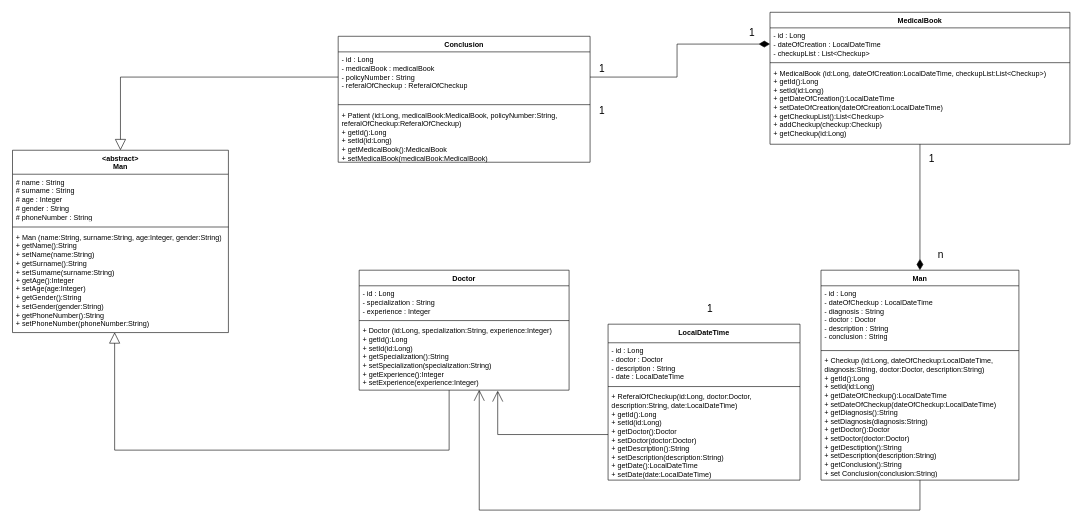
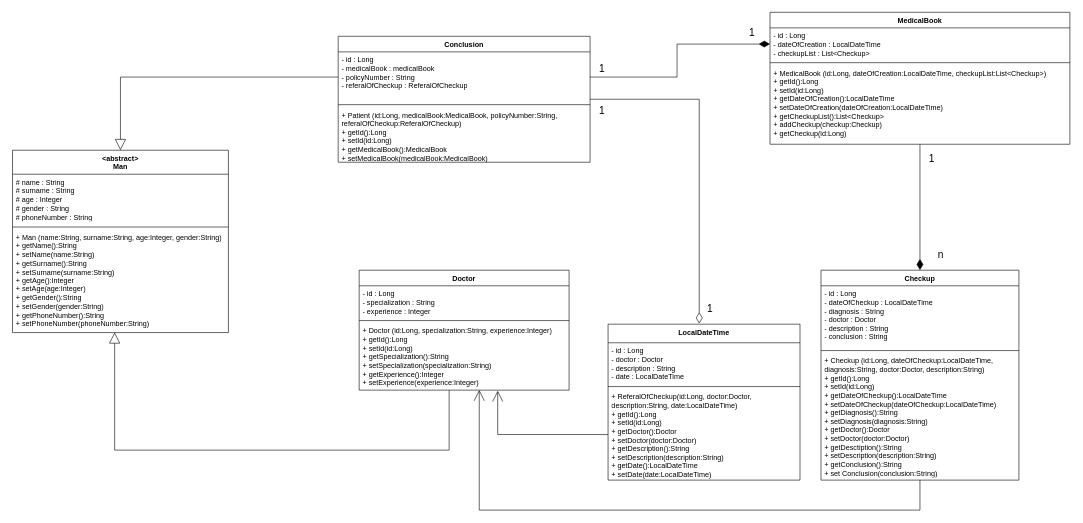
+ <mxCell id="2" style="edgeStyle=orthogonalEdgeStyle;rounded=0;orthogonalLoop=1;jettySize=auto;html=1;entryX=0.475;entryY=-0.004;entryDx=0;entryDy=0;endArrow=diamondThin;endFill=0;entryPerimeter=0;startSize=20;endSize=16;" edge="1" parent="1" source="3" target="24"><mxGeometry relative="1" as="geometry" /></mxCell>
- <mxCell id="12" value="Man" style="swimlane;fontStyle=1;align=center;verticalAlign=top;childLayout=stackLayout;horizontal=1;startSize=26;horizontalStack=0;resizeParent=1;resizeParentMax=0;resizeLast=0;collapsible=1;marginBottom=0;whiteSpace=wrap;html=1;" vertex="1" parent="1"><mxGeometry x="1368" y="450" width="330" height="350" as="geometry" /></mxCell>
+ <mxCell id="12" value="Checkup" style="swimlane;fontStyle=1;align=center;verticalAlign=top;childLayout=stackLayout;horizontal=1;startSize=26;horizontalStack=0;resizeParent=1;resizeParentMax=0;resizeLast=0;collapsible=1;marginBottom=0;whiteSpace=wrap;html=1;" vertex="1" parent="1"><mxGeometry x="1368" y="450" width="330" height="350" as="geometry" /></mxCell>
